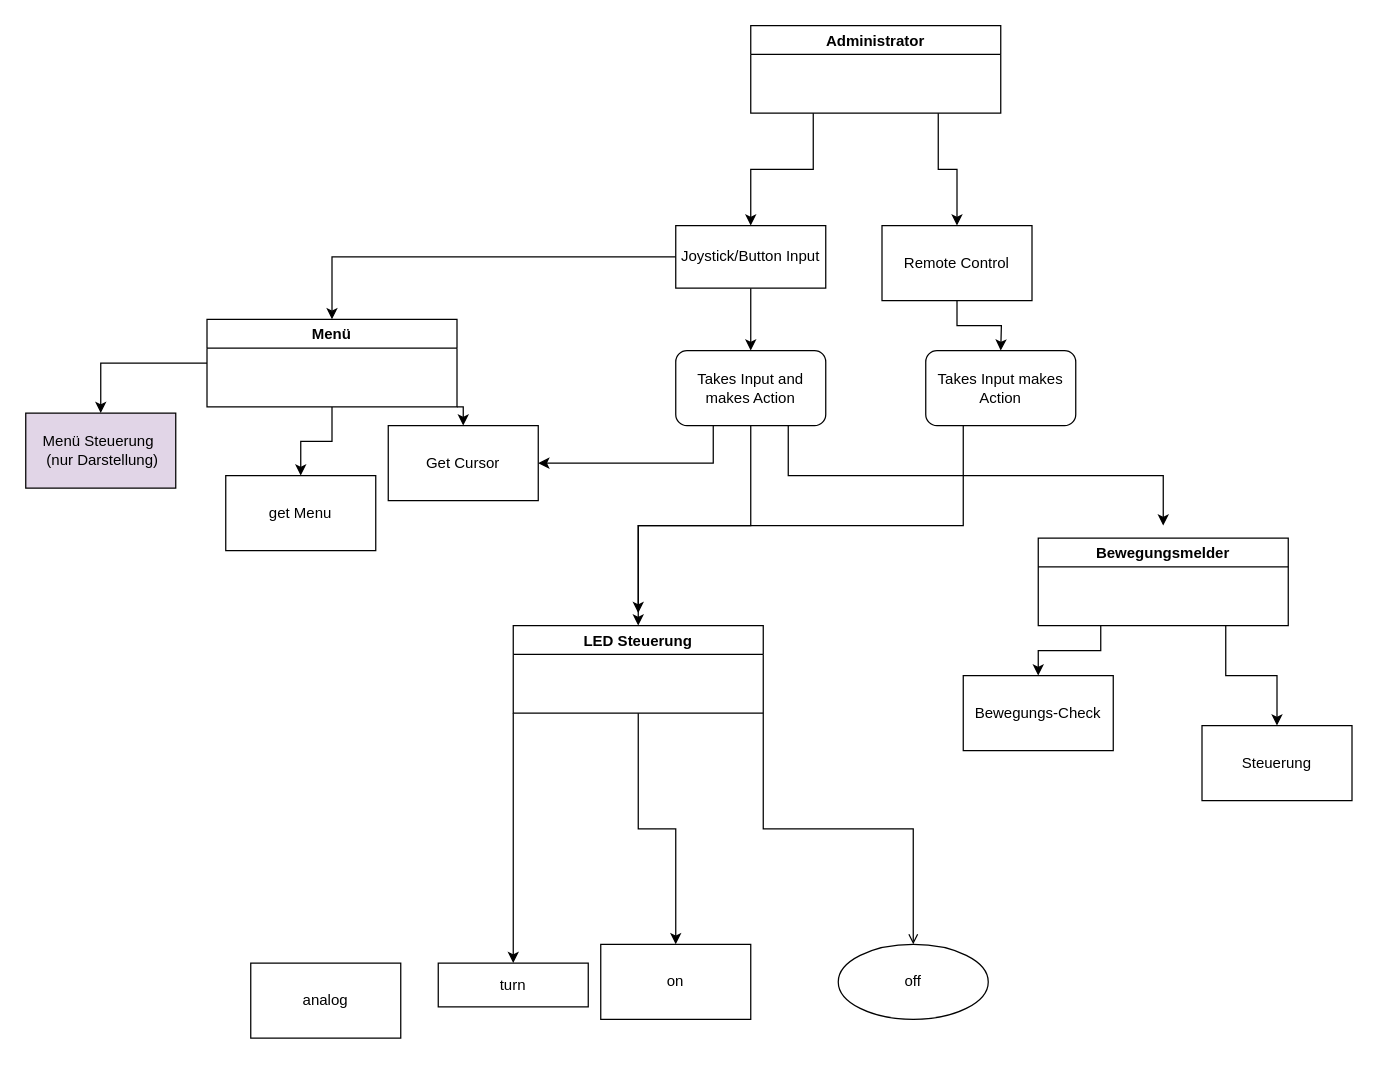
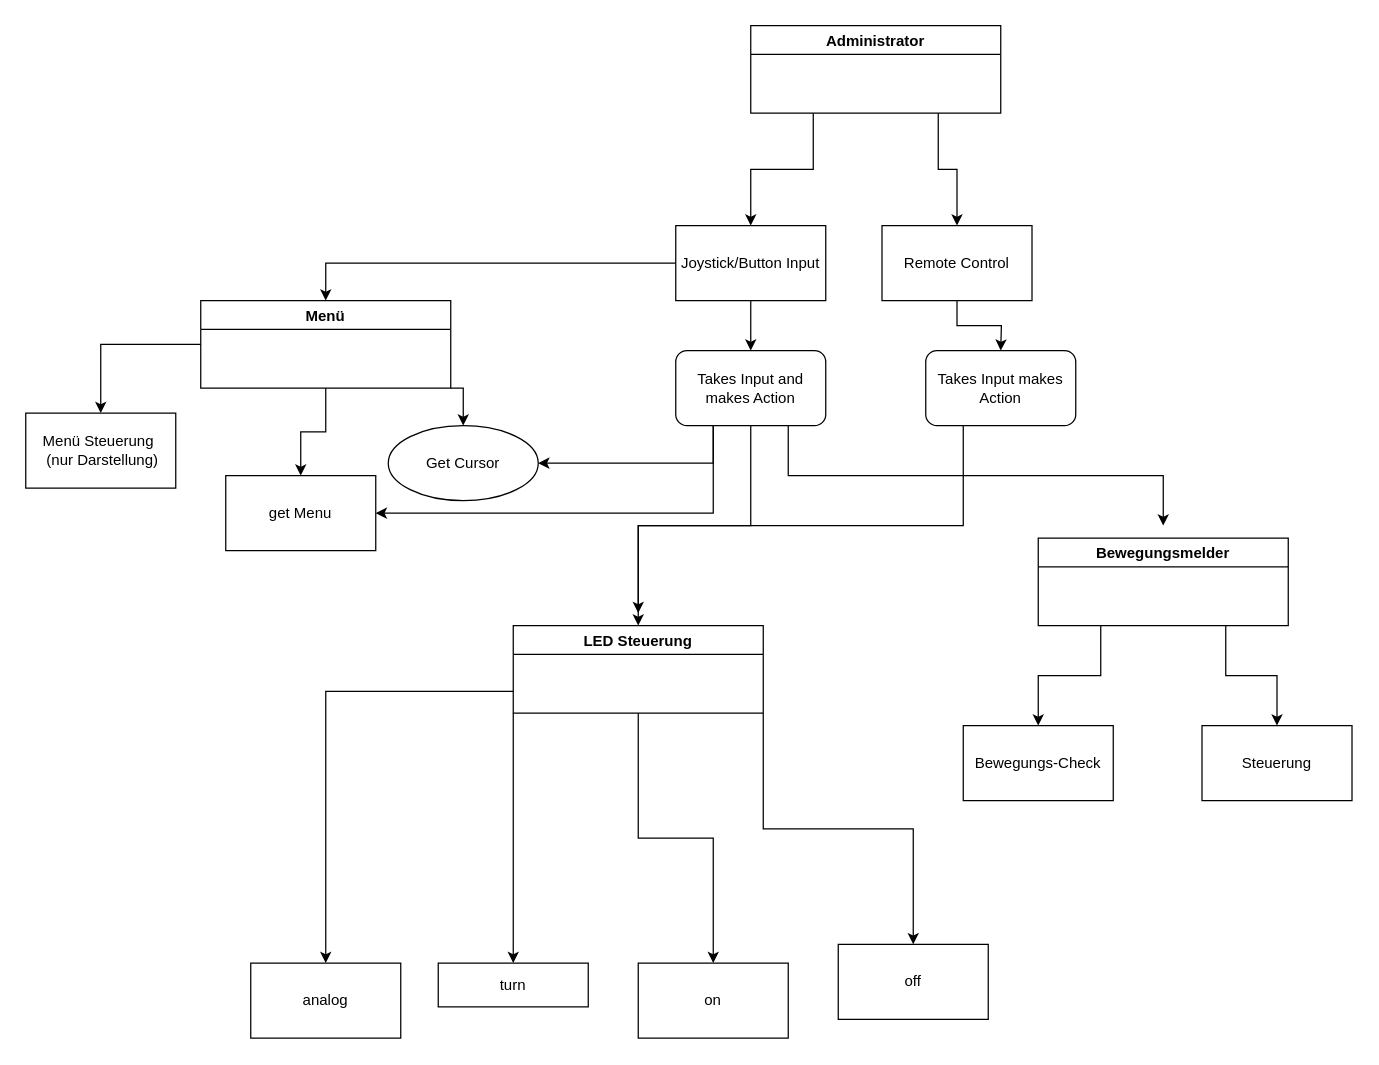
- <mxCell id="18" value="Joystick/Button Input" style="rounded=0;whiteSpace=wrap;html=1;" parent="1" vertex="1"><mxGeometry x="540" y="180" width="120" height="50" as="geometry" /></mxCell>
+ <mxCell id="18" value="Joystick/Button Input" style="rounded=0;whiteSpace=wrap;html=1;" parent="1" vertex="1"><mxGeometry x="540" y="180" width="120" height="60" as="geometry" /></mxCell>
- <mxCell id="8" value="Menü" style="swimlane;" parent="1" vertex="1"><mxGeometry x="165" y="255" width="200" height="70" as="geometry" /></mxCell>
+ <mxCell id="8" value="Menü" style="swimlane;" parent="1" vertex="1"><mxGeometry x="160" y="240" width="200" height="70" as="geometry" /></mxCell>
- <mxCell id="31" value="Menü Steuerung&amp;nbsp; &amp;nbsp;(nur Darstellung)" style="rounded=0;whiteSpace=wrap;html=1;fillColor=#e1d5e7;" parent="1" vertex="1"><mxGeometry x="20" y="330" width="120" height="60" as="geometry" /></mxCell>
+ <mxCell id="31" value="Menü Steuerung&amp;nbsp; &amp;nbsp;(nur Darstellung)" style="rounded=0;whiteSpace=wrap;html=1;" parent="1" vertex="1"><mxGeometry x="20" y="330" width="120" height="60" as="geometry" /></mxCell>
- <mxCell id="32" value="Get Cursor" style="rounded=0;whiteSpace=wrap;html=1;" parent="1" vertex="1"><mxGeometry x="310" y="340" width="120" height="60" as="geometry" /></mxCell>
+ <mxCell id="32" value="Get Cursor" style="ellipse;whiteSpace=wrap;html=1;" parent="1" vertex="1"><mxGeometry x="310" y="340" width="120" height="60" as="geometry" /></mxCell>
+ <mxCell id="27" style="edgeStyle=orthogonalEdgeStyle;rounded=0;orthogonalLoop=1;jettySize=auto;html=1;exitX=0.25;exitY=1;exitDx=0;exitDy=0;entryX=1;entryY=0.5;entryDx=0;entryDy=0;" edge="1" parent="1" source="28" target="37"><mxGeometry relative="1" as="geometry"><Array as="points"><mxPoint x="570" y="410" /><mxPoint x="300" y="410" /></Array></mxGeometry></mxCell>
- <mxCell id="15" value="Bewegungs-Check" style="rounded=0;whiteSpace=wrap;html=1;" parent="1" vertex="1"><mxGeometry x="770" y="540" width="120" height="60" as="geometry" /></mxCell>
+ <mxCell id="15" value="Bewegungs-Check" style="rounded=0;whiteSpace=wrap;html=1;" parent="1" vertex="1"><mxGeometry x="770" y="580" width="120" height="60" as="geometry" /></mxCell>
+ <mxCell id="12" style="edgeStyle=orthogonalEdgeStyle;rounded=0;orthogonalLoop=1;jettySize=auto;html=1;exitX=0;exitY=0.75;exitDx=0;exitDy=0;entryX=0.5;entryY=0;entryDx=0;entryDy=0;" edge="1" parent="1" source="13" target="36"><mxGeometry relative="1" as="geometry" /></mxCell>
- <mxCell id="9" style="edgeStyle=orthogonalEdgeStyle;rounded=0;orthogonalLoop=1;jettySize=auto;html=1;exitX=1;exitY=1;exitDx=0;exitDy=0;entryX=0.5;entryY=0;entryDx=0;entryDy=0;endArrow=open;" edge="1" parent="1" source="13" target="34"><mxGeometry relative="1" as="geometry" /></mxCell>
+ <mxCell id="9" style="edgeStyle=orthogonalEdgeStyle;rounded=0;orthogonalLoop=1;jettySize=auto;html=1;exitX=1;exitY=1;exitDx=0;exitDy=0;entryX=0.5;entryY=0;entryDx=0;entryDy=0;" edge="1" parent="1" source="13" target="34"><mxGeometry relative="1" as="geometry" /></mxCell>
- <mxCell id="33" value="on" style="rounded=0;whiteSpace=wrap;html=1;" vertex="1" parent="1"><mxGeometry x="480" y="755" width="120" height="60" as="geometry" /></mxCell>
+ <mxCell id="33" value="on" style="rounded=0;whiteSpace=wrap;html=1;" vertex="1" parent="1"><mxGeometry x="510" y="770" width="120" height="60" as="geometry" /></mxCell>
- <mxCell id="34" value="off" style="ellipse;whiteSpace=wrap;html=1;" vertex="1" parent="1"><mxGeometry x="670" y="755" width="120" height="60" as="geometry" /></mxCell>
+ <mxCell id="34" value="off" style="rounded=0;whiteSpace=wrap;html=1;" vertex="1" parent="1"><mxGeometry x="670" y="755" width="120" height="60" as="geometry" /></mxCell>
